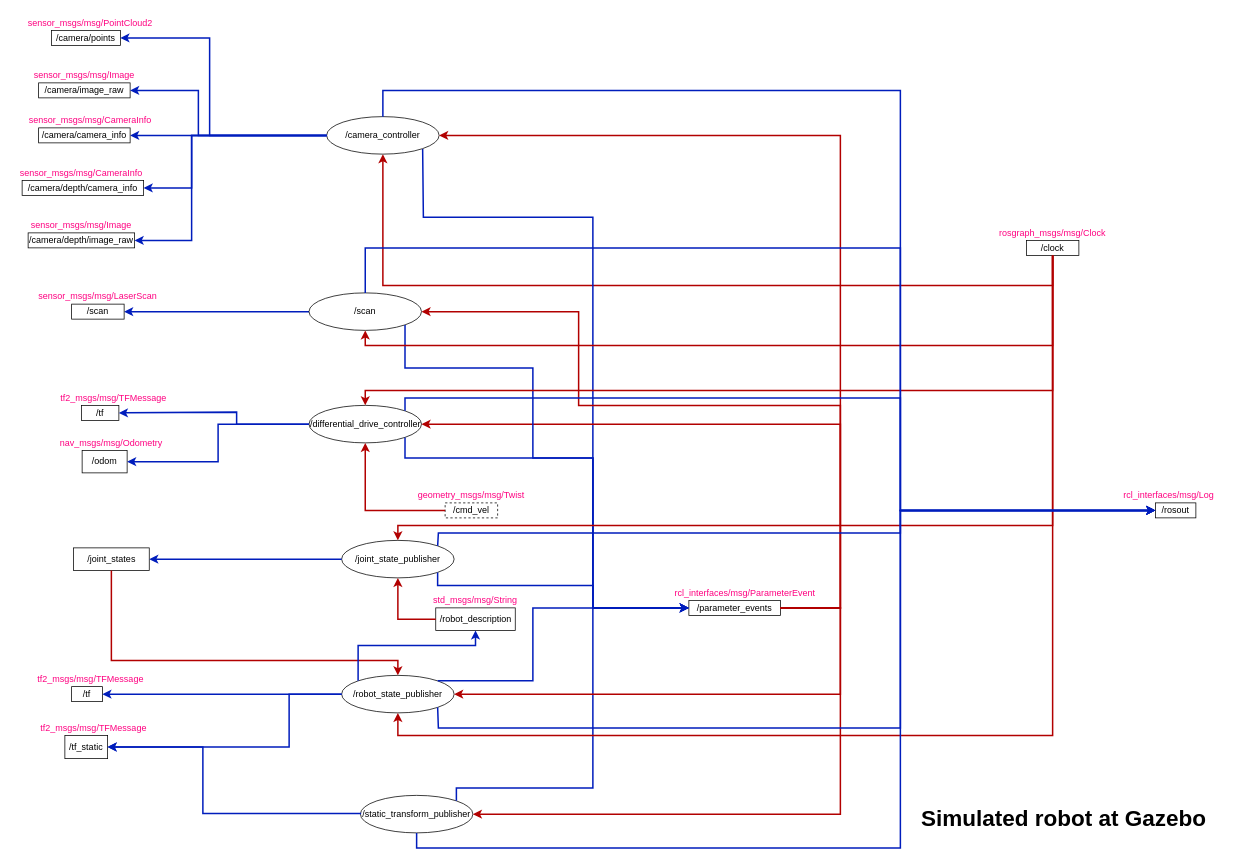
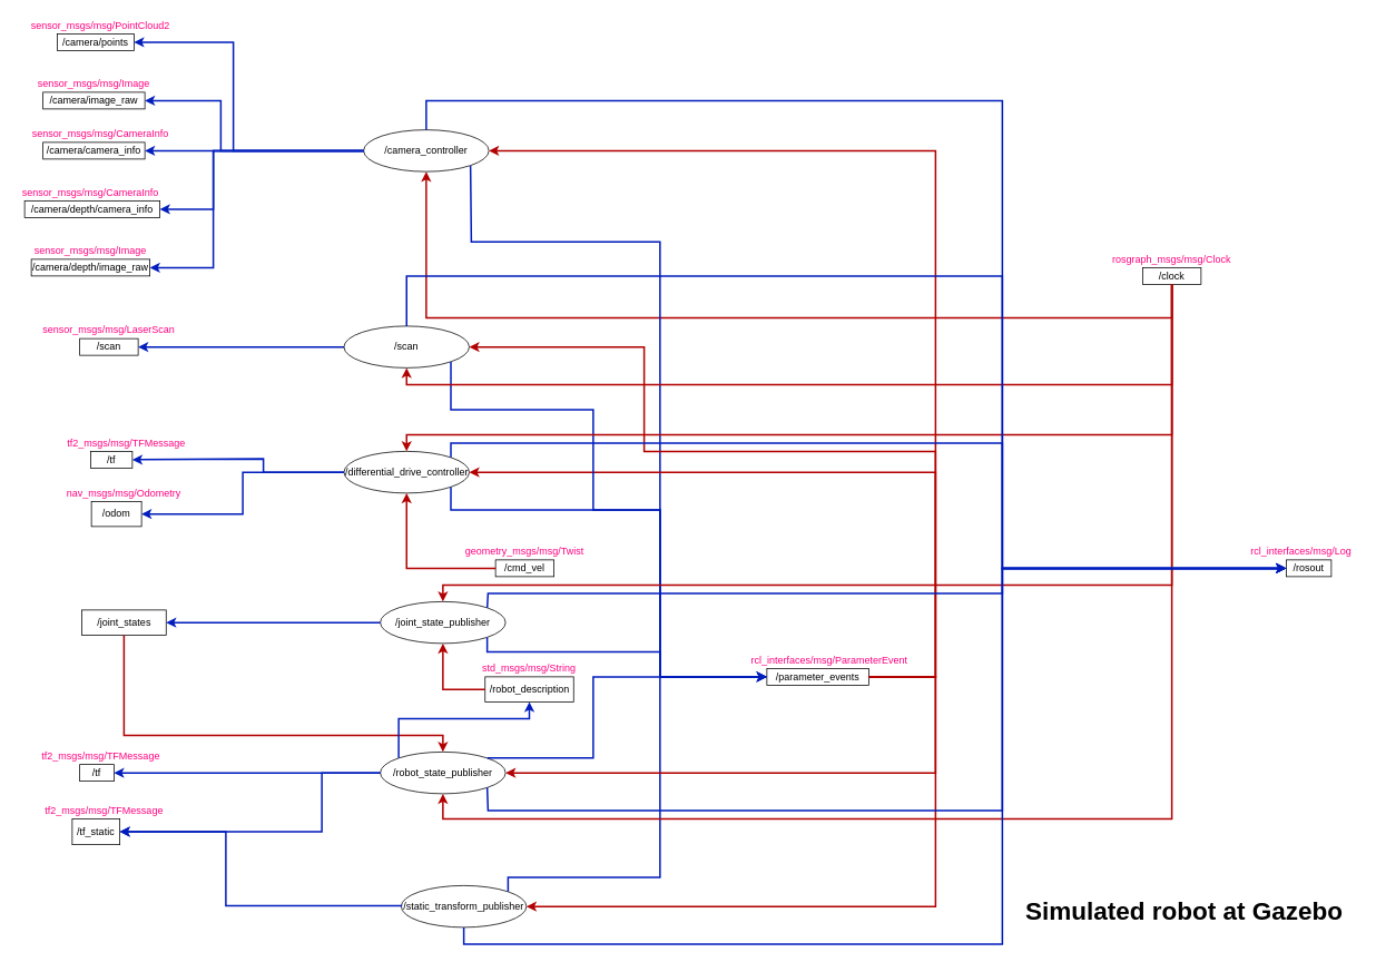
- <mxCell id="27" value="/cmd_vel" style="rounded=0;whiteSpace=wrap;html=1;dashed=1;" parent="1" vertex="1"><mxGeometry x="593" y="670" width="70" height="20" as="geometry" /></mxCell>
+ <mxCell id="27" value="/cmd_vel" style="rounded=0;whiteSpace=wrap;html=1;" parent="1" vertex="1"><mxGeometry x="593" y="670" width="70" height="20" as="geometry" /></mxCell>
